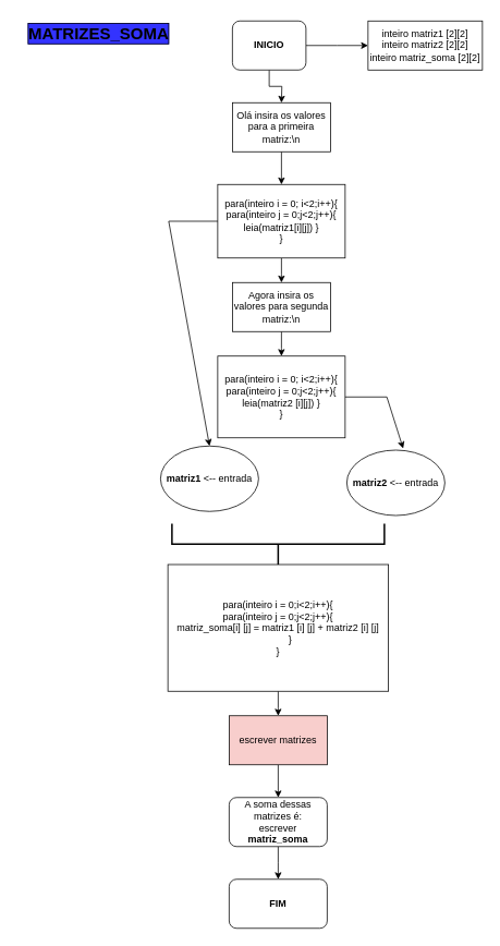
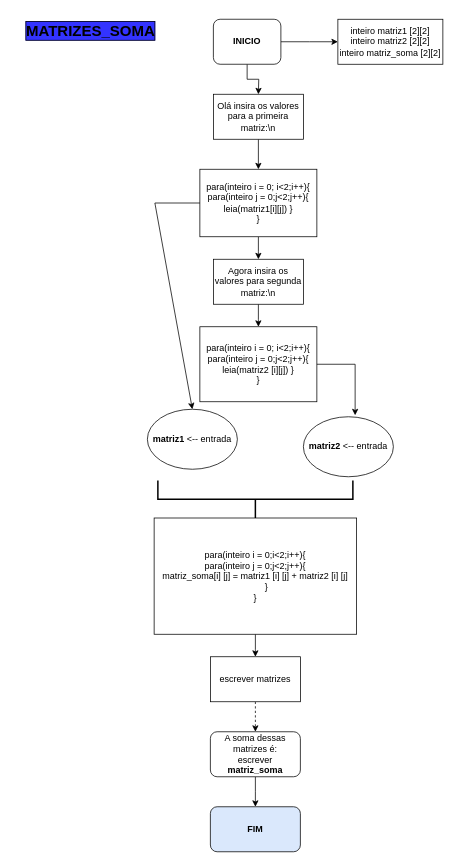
- <mxCell id="15" value="&lt;b&gt;matriz2 &lt;/b&gt;&amp;lt;-- entrada" style="ellipse;whiteSpace=wrap;html=1;" vertex="1" parent="1"><mxGeometry x="424" y="550" width="120" height="80" as="geometry" /></mxCell>
+ <mxCell id="15" value="&lt;b&gt;matriz2 &lt;/b&gt;&amp;lt;-- entrada" style="ellipse;whiteSpace=wrap;html=1;" vertex="1" parent="1"><mxGeometry x="404" y="555" width="120" height="80" as="geometry" /></mxCell>
- <mxCell id="21" value="escrever matrizes" style="rounded=0;whiteSpace=wrap;html=1;fillColor=#f8cecc;" vertex="1" parent="1"><mxGeometry x="280" y="875" width="120" height="60" as="geometry" /></mxCell>
+ <mxCell id="21" value="escrever matrizes" style="rounded=0;whiteSpace=wrap;html=1;" vertex="1" parent="1"><mxGeometry x="280" y="875" width="120" height="60" as="geometry" /></mxCell>
- <mxCell id="20" style="edgeStyle=orthogonalEdgeStyle;rounded=0;orthogonalLoop=1;jettySize=auto;html=1;entryX=0.5;entryY=0;entryDx=0;entryDy=0;" edge="1" parent="1" source="21" target="23"><mxGeometry relative="1" as="geometry" /></mxCell>
+ <mxCell id="20" style="edgeStyle=orthogonalEdgeStyle;rounded=0;orthogonalLoop=1;jettySize=auto;html=1;entryX=0.5;entryY=0;entryDx=0;entryDy=0;dashed=1;" edge="1" parent="1" source="21" target="23"><mxGeometry relative="1" as="geometry" /></mxCell>
- <mxCell id="24" value="&lt;b&gt;FIM&lt;/b&gt;" style="rounded=1;whiteSpace=wrap;html=1;" vertex="1" parent="1"><mxGeometry x="280" y="1075" width="120" height="60" as="geometry" /></mxCell>
+ <mxCell id="24" value="&lt;b&gt;FIM&lt;/b&gt;" style="rounded=1;whiteSpace=wrap;html=1;fillColor=#dae8fc;" vertex="1" parent="1"><mxGeometry x="280" y="1075" width="120" height="60" as="geometry" /></mxCell>
